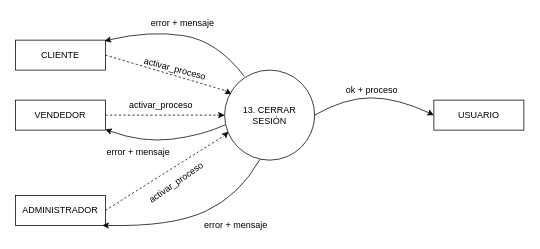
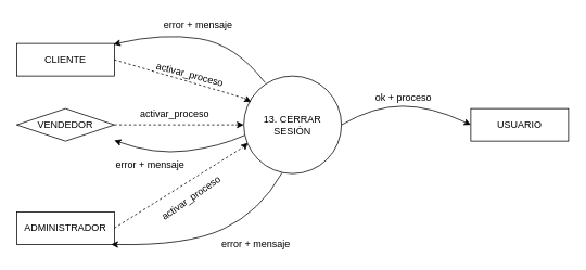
- <mxCell id="4" value="VENDEDOR" style="rounded=0;whiteSpace=wrap;html=1;" vertex="1" parent="1"><mxGeometry x="20" y="133" width="120" height="40" as="geometry" /></mxCell>
+ <mxCell id="4" value="VENDEDOR" style="rhombus;whiteSpace=wrap;html=1;" vertex="1" parent="1"><mxGeometry x="20" y="133" width="120" height="40" as="geometry" /></mxCell>
